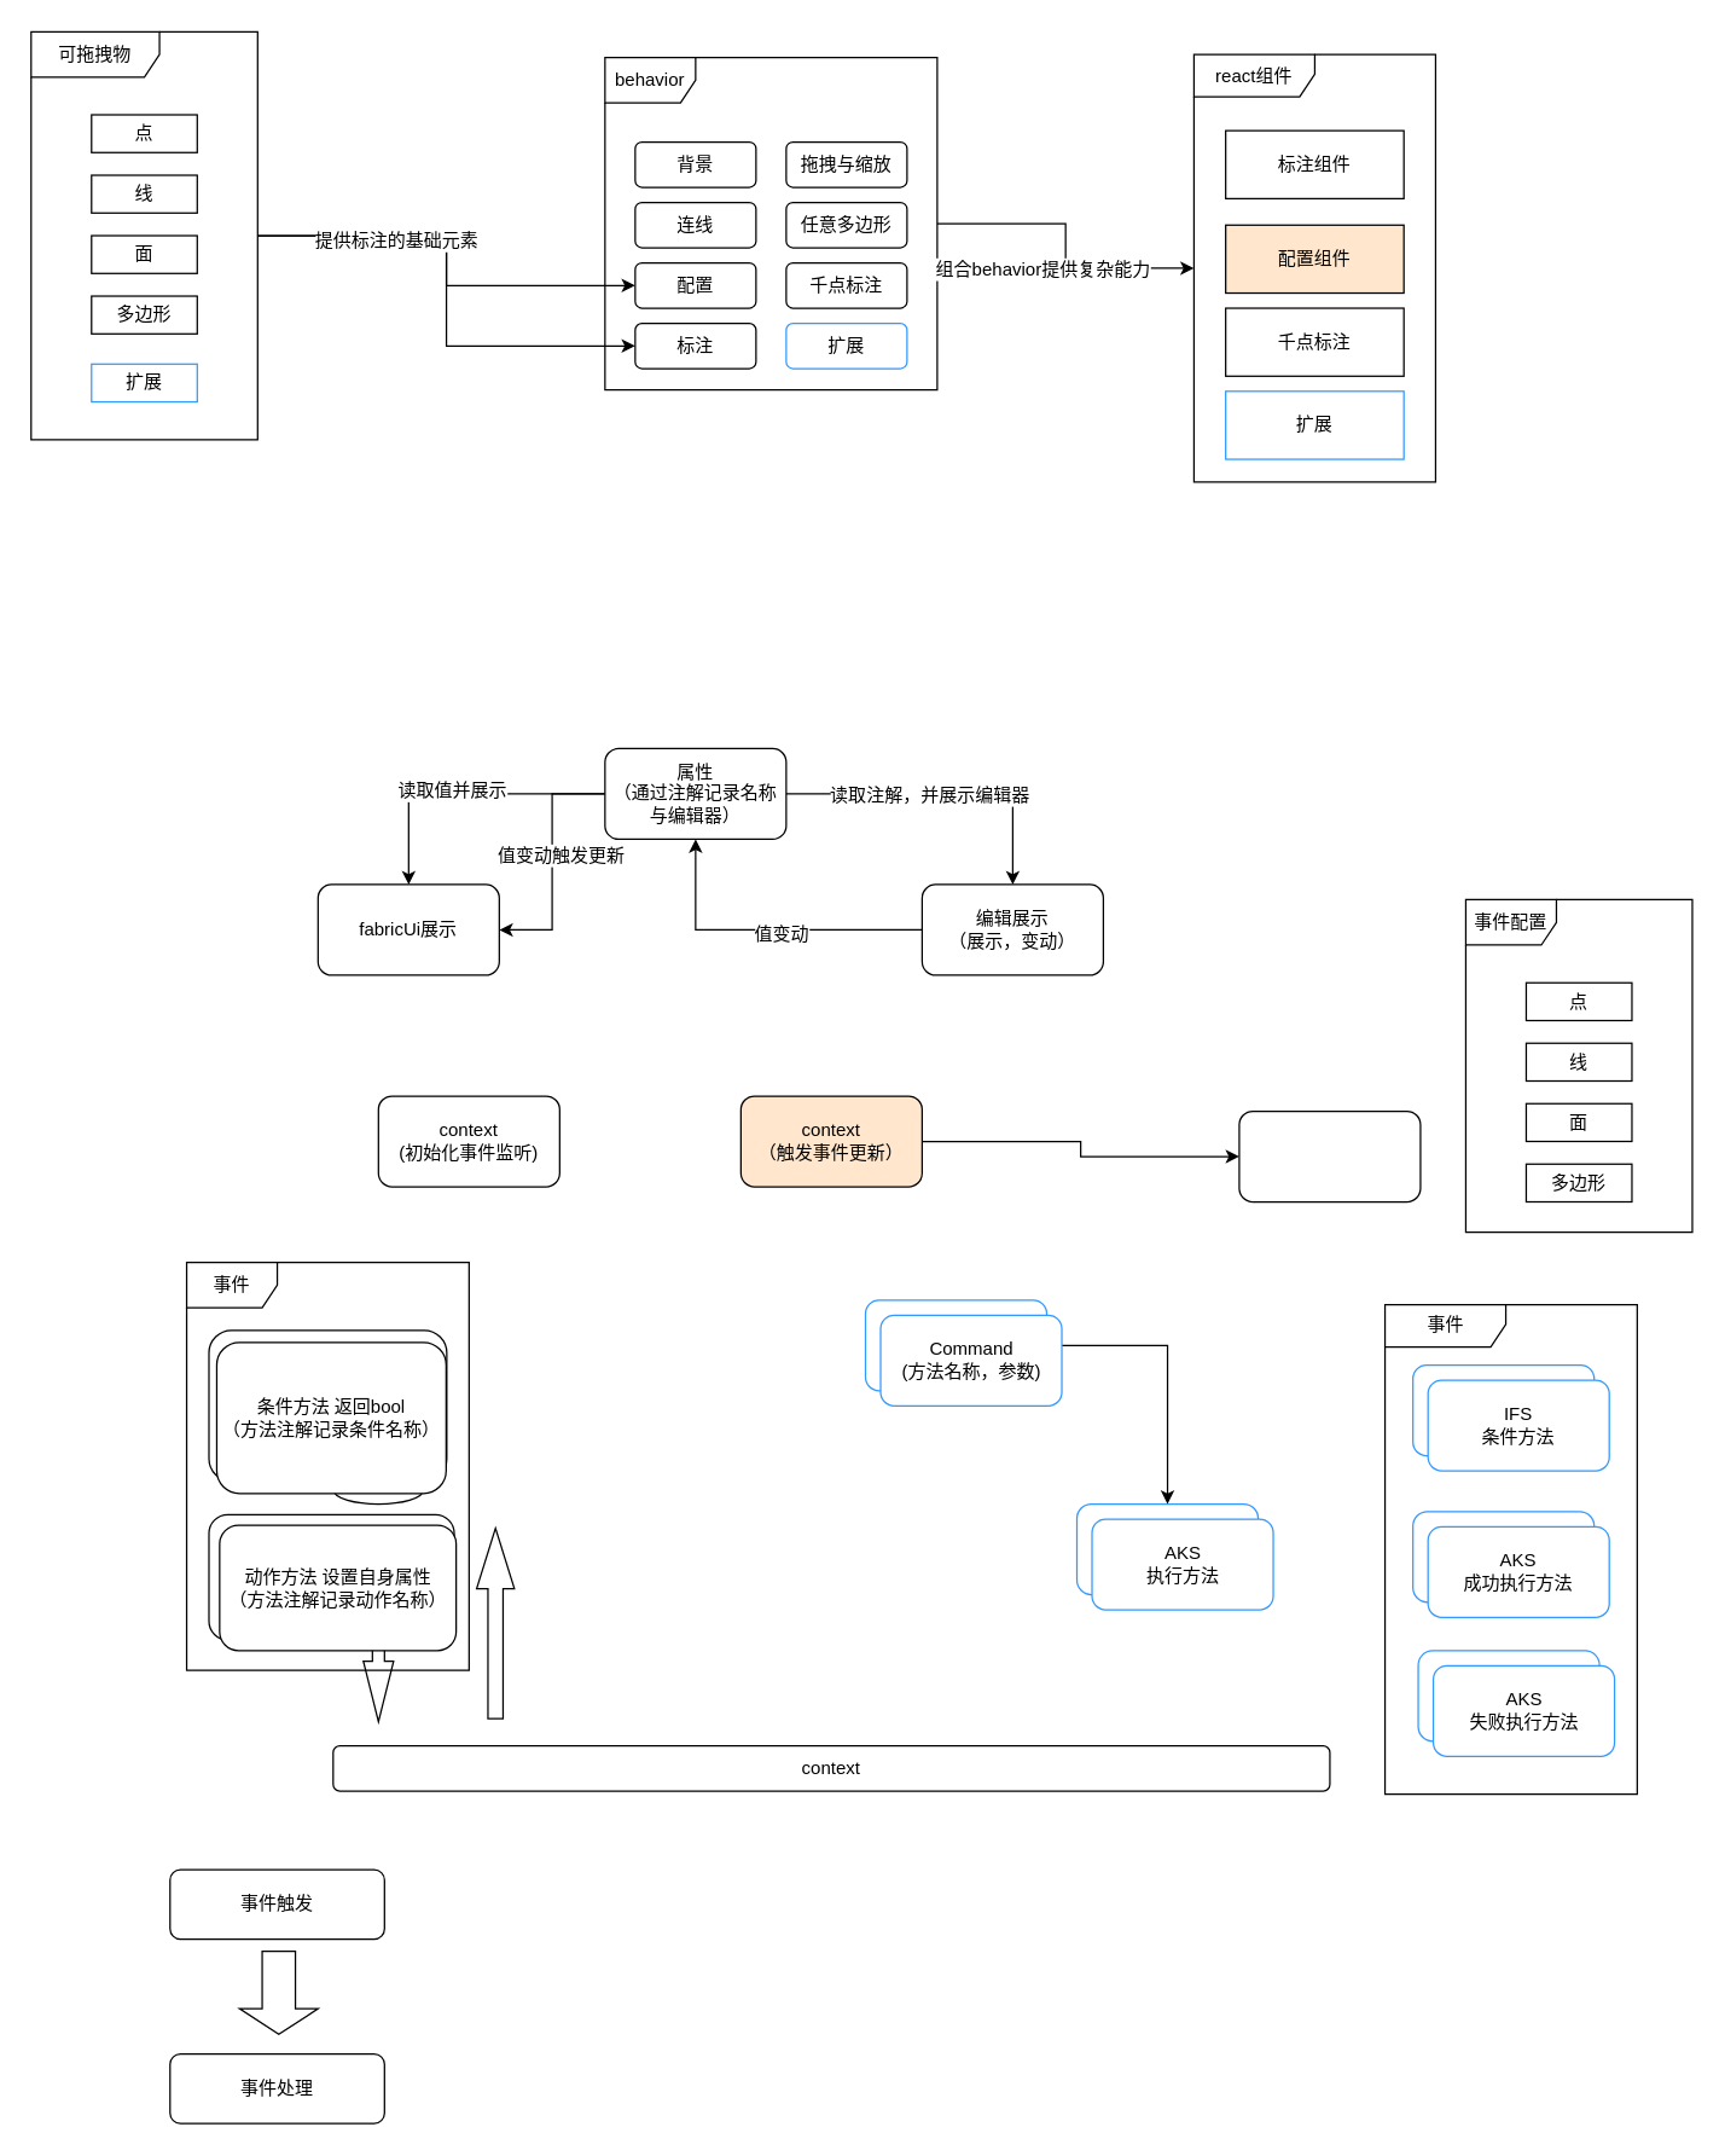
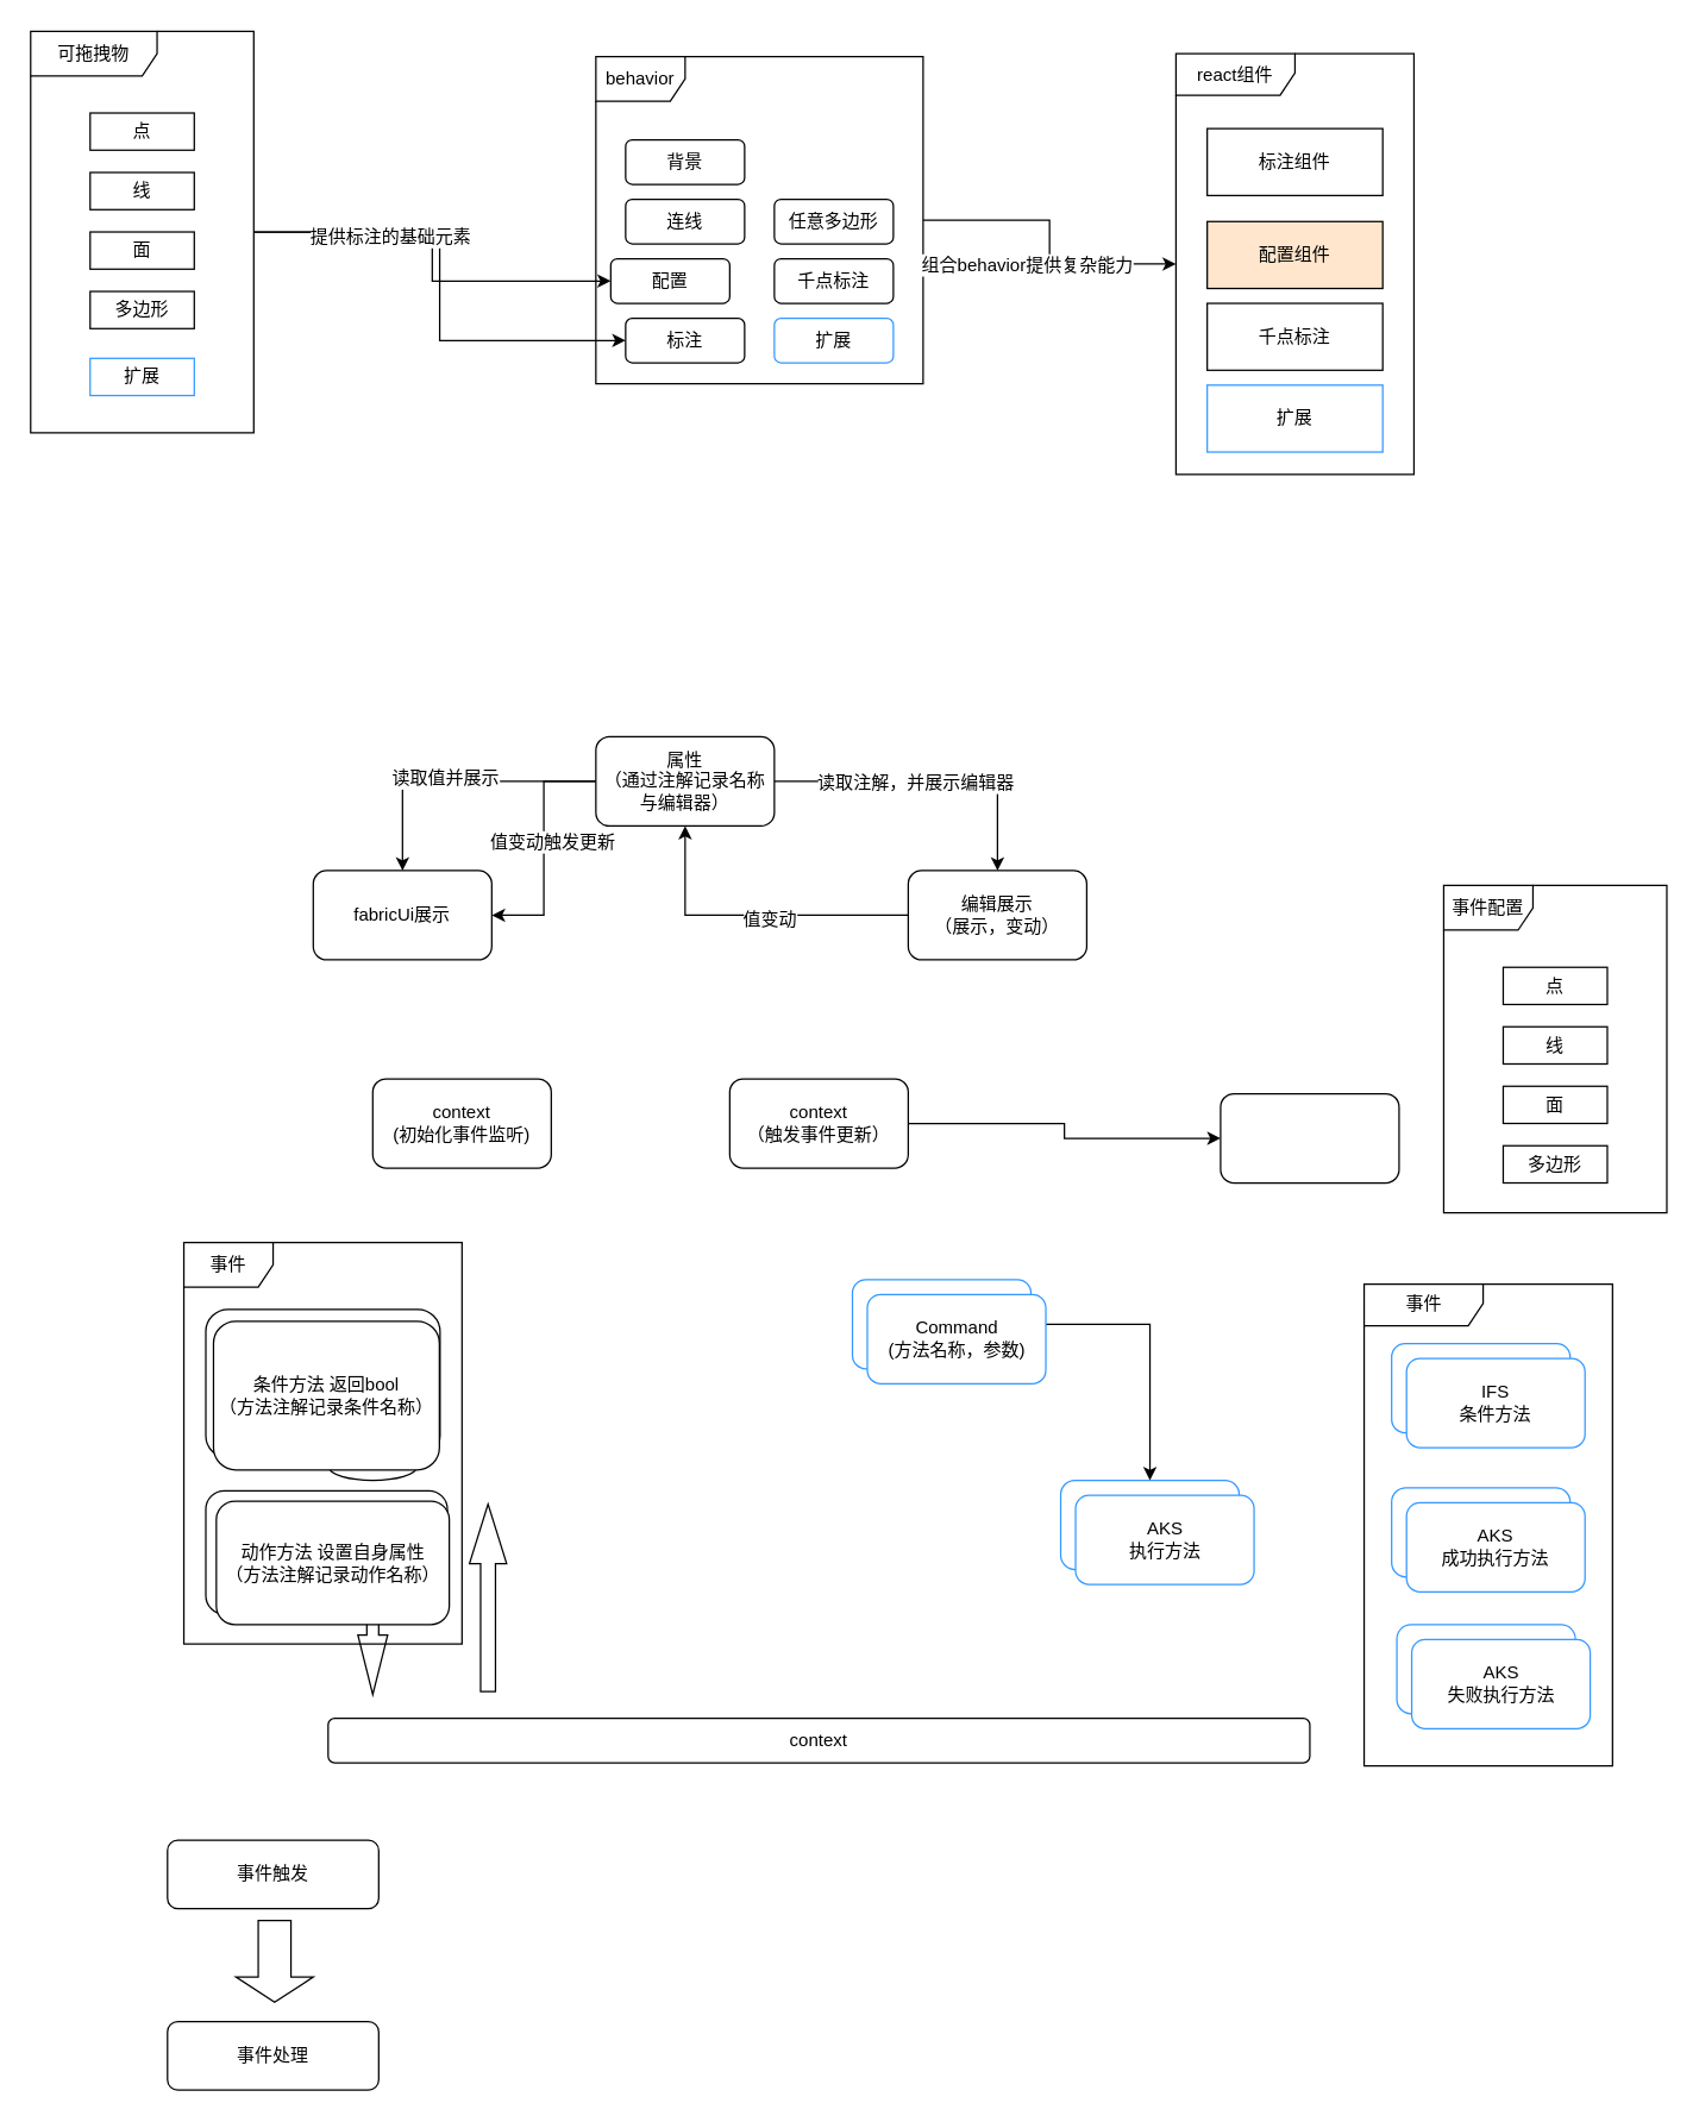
- <mxCell id="42" value="拖拽与缩放" style="rounded=1;whiteSpace=wrap;html=1;" vertex="1" parent="36"><mxGeometry x="120" y="55" width="80" height="30" as="geometry" /></mxCell>
- <mxCell id="40" value="配置" style="rounded=1;whiteSpace=wrap;html=1;" vertex="1" parent="36"><mxGeometry x="20" y="135" width="80" height="30" as="geometry" /></mxCell>
+ <mxCell id="40" value="配置" style="rounded=1;whiteSpace=wrap;html=1;" vertex="1" parent="36"><mxGeometry x="10" y="135" width="80" height="30" as="geometry" /></mxCell>
- <mxCell id="21" value="context&lt;br&gt;（触发事件更新）" style="rounded=1;whiteSpace=wrap;html=1;fillColor=#ffe6cc;" vertex="1" parent="1"><mxGeometry x="490" y="725" width="120" height="60" as="geometry" /></mxCell>
+ <mxCell id="21" value="context&lt;br&gt;（触发事件更新）" style="rounded=1;whiteSpace=wrap;html=1;" vertex="1" parent="1"><mxGeometry x="490" y="725" width="120" height="60" as="geometry" /></mxCell>
